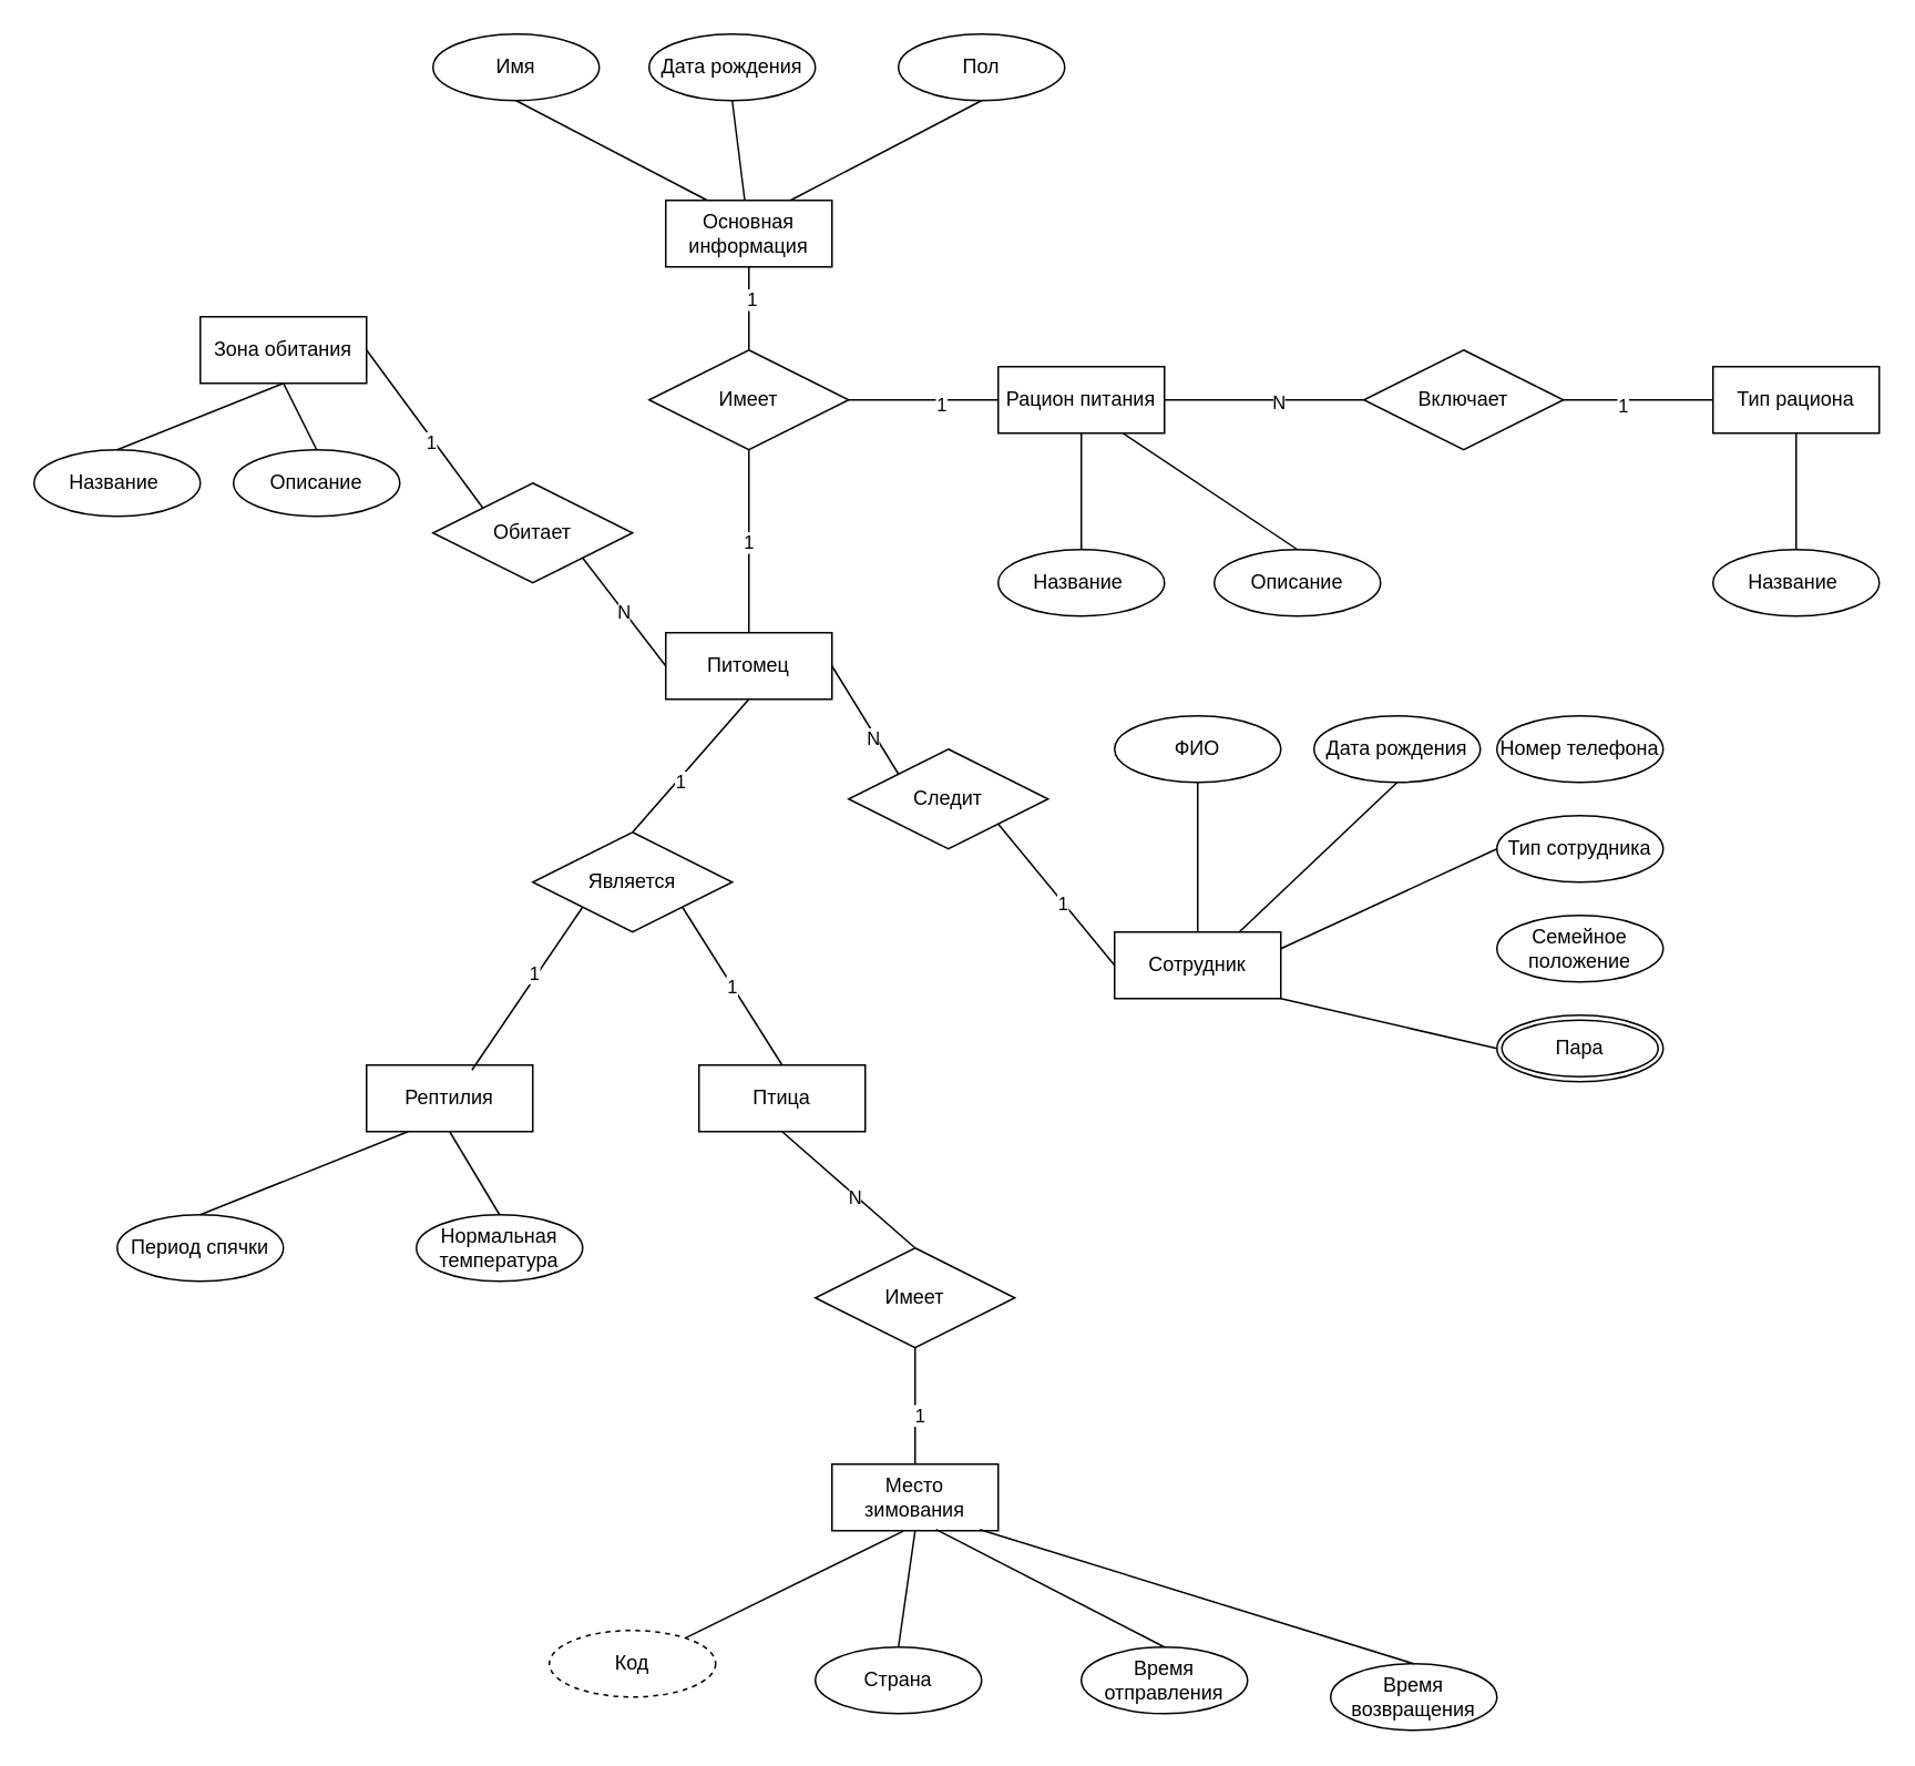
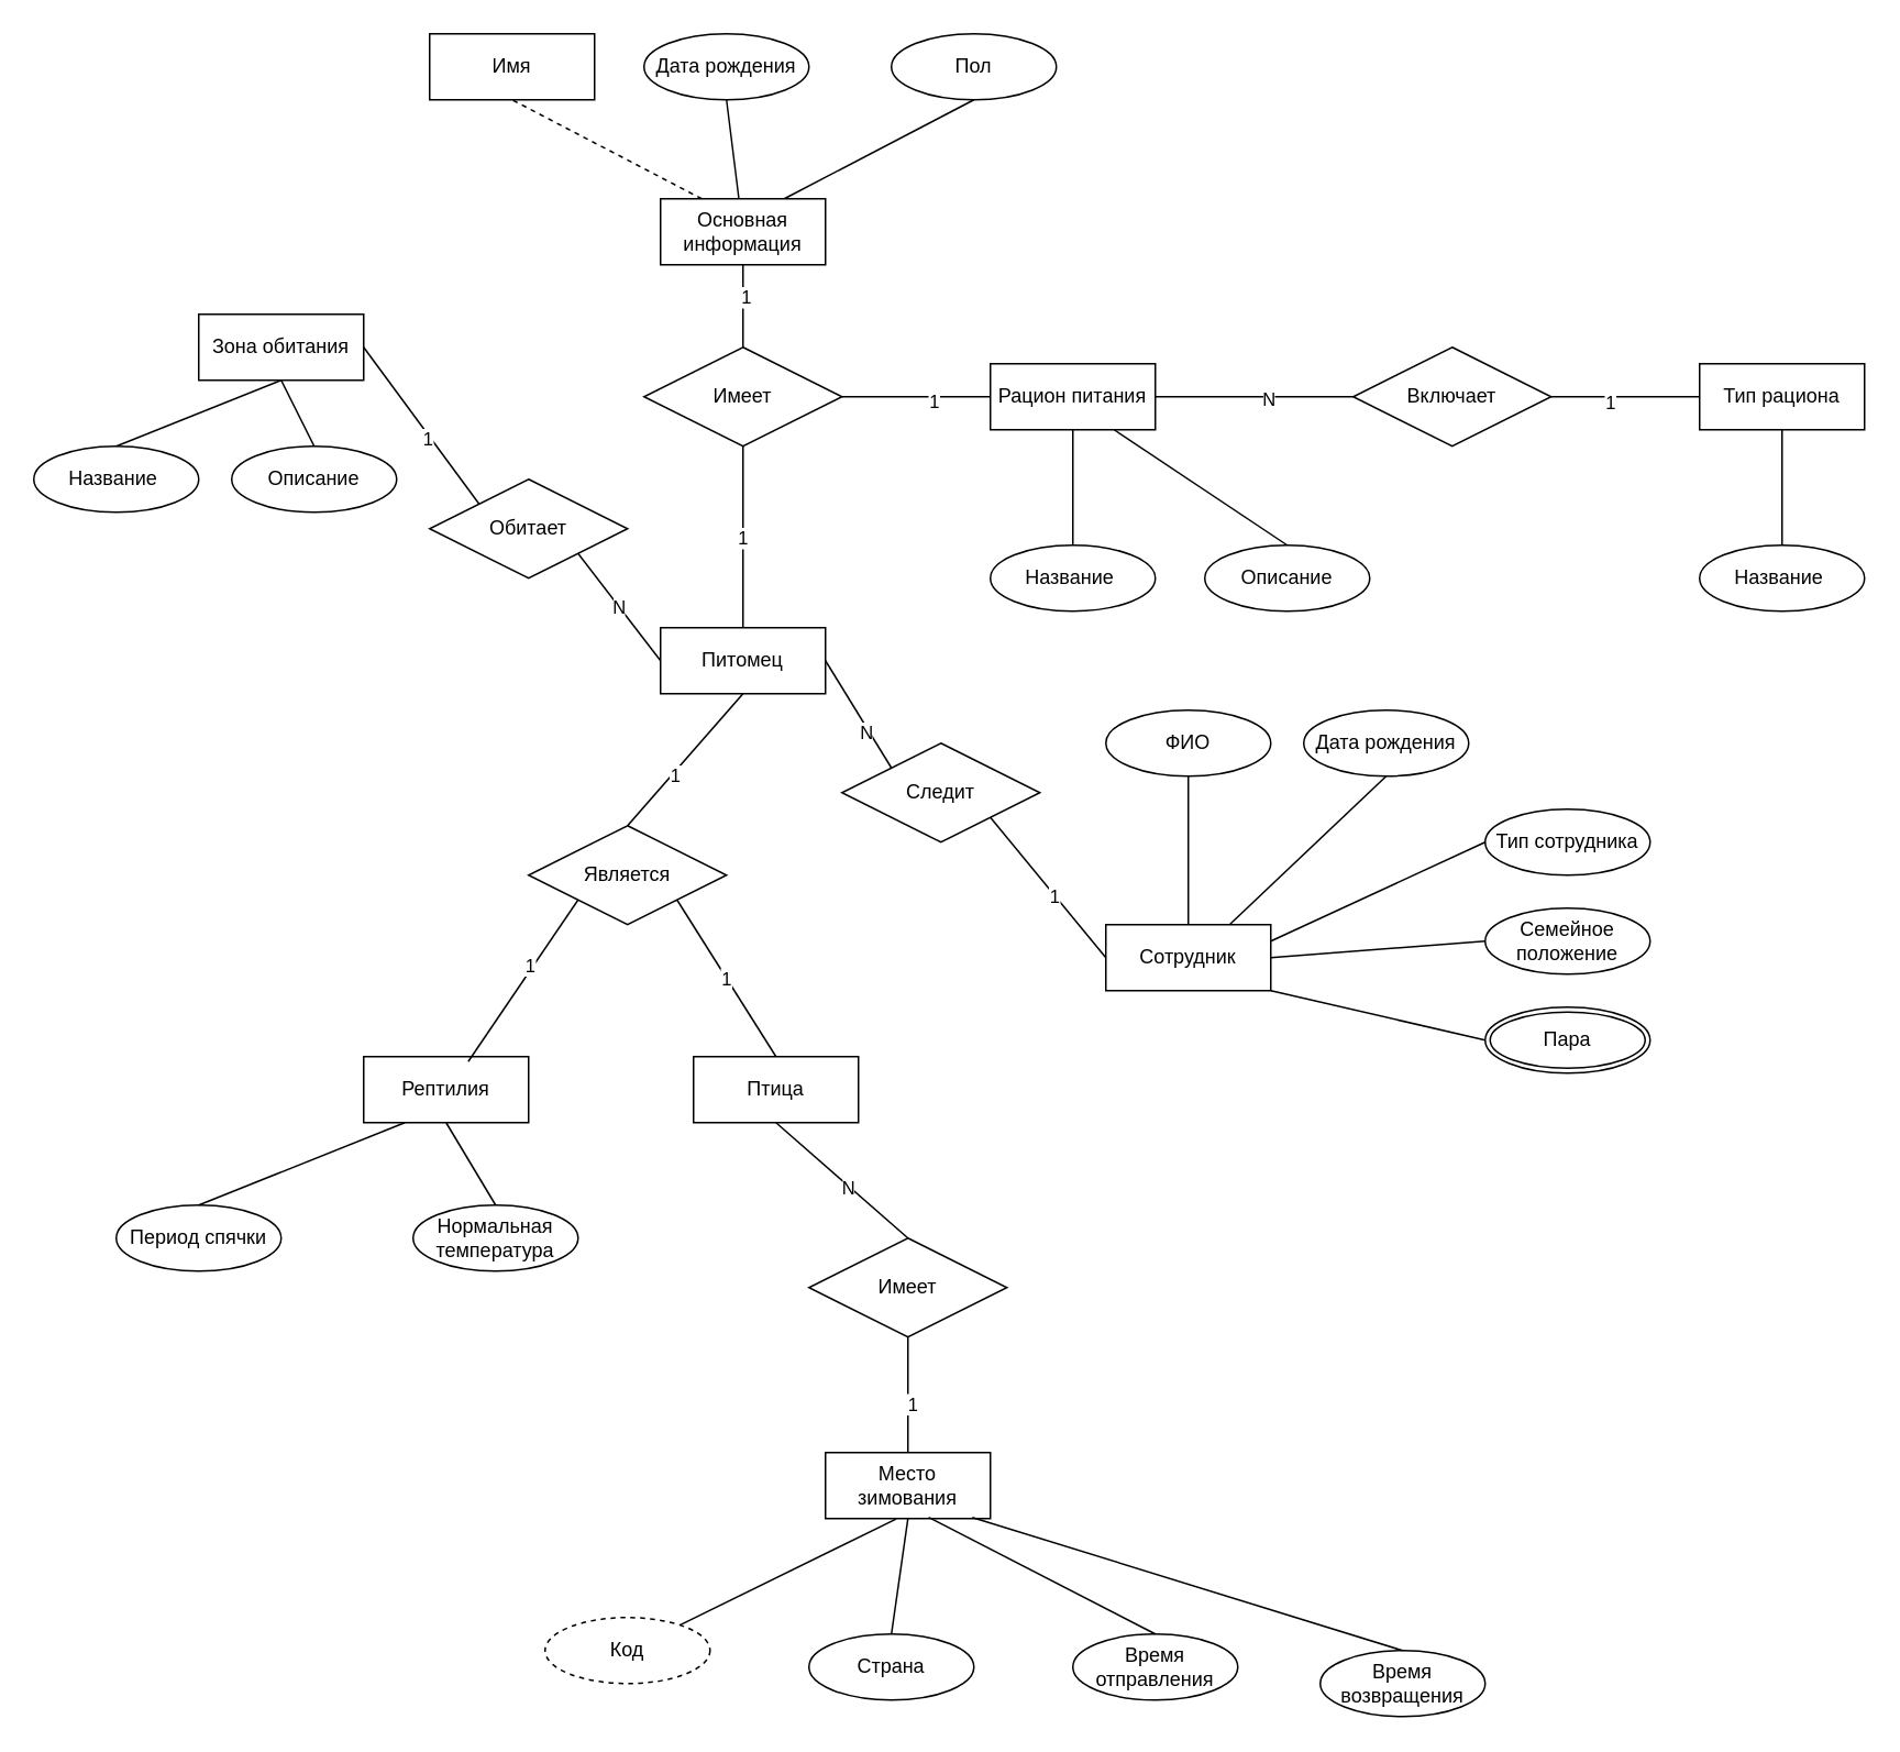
- <mxCell id="3" value="Имя" style="ellipse;whiteSpace=wrap;html=1;align=center;" parent="1" vertex="1"><mxGeometry x="260" y="20" width="100" height="40" as="geometry" /></mxCell>
+ <mxCell id="3" value="Имя" style="whiteSpace=wrap;html=1;align=center;rounded=0;" parent="1" vertex="1"><mxGeometry x="260" y="20" width="100" height="40" as="geometry" /></mxCell>
- <mxCell id="6" value="" style="endArrow=none;html=1;rounded=0;entryX=0.5;entryY=1;entryDx=0;entryDy=0;exitX=0.25;exitY=0;exitDx=0;exitDy=0;" parent="1" source="27" target="3" edge="1"><mxGeometry width="50" height="50" relative="1" as="geometry"><mxPoint x="240" y="270" as="sourcePoint" /><mxPoint x="290" y="220" as="targetPoint" /></mxGeometry></mxCell>
+ <mxCell id="6" value="" style="endArrow=none;html=1;rounded=0;entryX=0.5;entryY=1;entryDx=0;entryDy=0;exitX=0.25;exitY=0;exitDx=0;exitDy=0;dashed=1;" parent="1" source="27" target="3" edge="1"><mxGeometry width="50" height="50" relative="1" as="geometry"><mxPoint x="240" y="270" as="sourcePoint" /><mxPoint x="290" y="220" as="targetPoint" /></mxGeometry></mxCell>
- <mxCell id="64" value="Номер телефона" style="ellipse;whiteSpace=wrap;html=1;align=center;" parent="1" vertex="1"><mxGeometry x="900" y="430" width="100" height="40" as="geometry" /></mxCell>
+ <mxCell id="71" value="" style="endArrow=none;html=1;rounded=0;entryX=0;entryY=0.5;entryDx=0;entryDy=0;exitX=1;exitY=0.5;exitDx=0;exitDy=0;" parent="1" source="61" target="66" edge="1"><mxGeometry width="50" height="50" relative="1" as="geometry"><mxPoint x="750" y="590" as="sourcePoint" /><mxPoint x="750" y="500" as="targetPoint" /></mxGeometry></mxCell>
